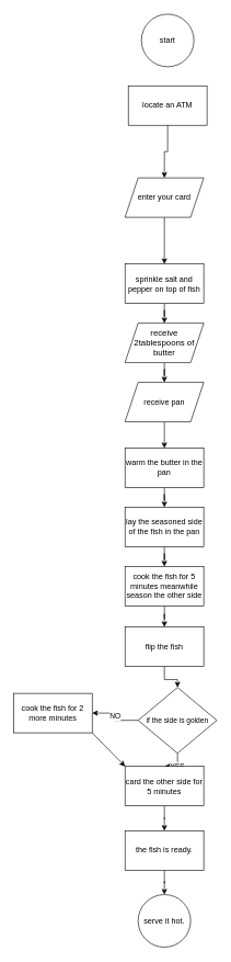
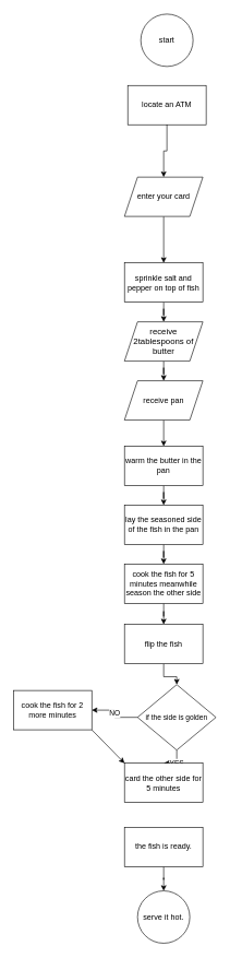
- <mxCell id="25" value="" style="edgeStyle=orthogonalEdgeStyle;rounded=0;orthogonalLoop=1;jettySize=auto;html=1;" edge="1" parent="1" source="26" target="29"><mxGeometry relative="1" as="geometry" /></mxCell>
